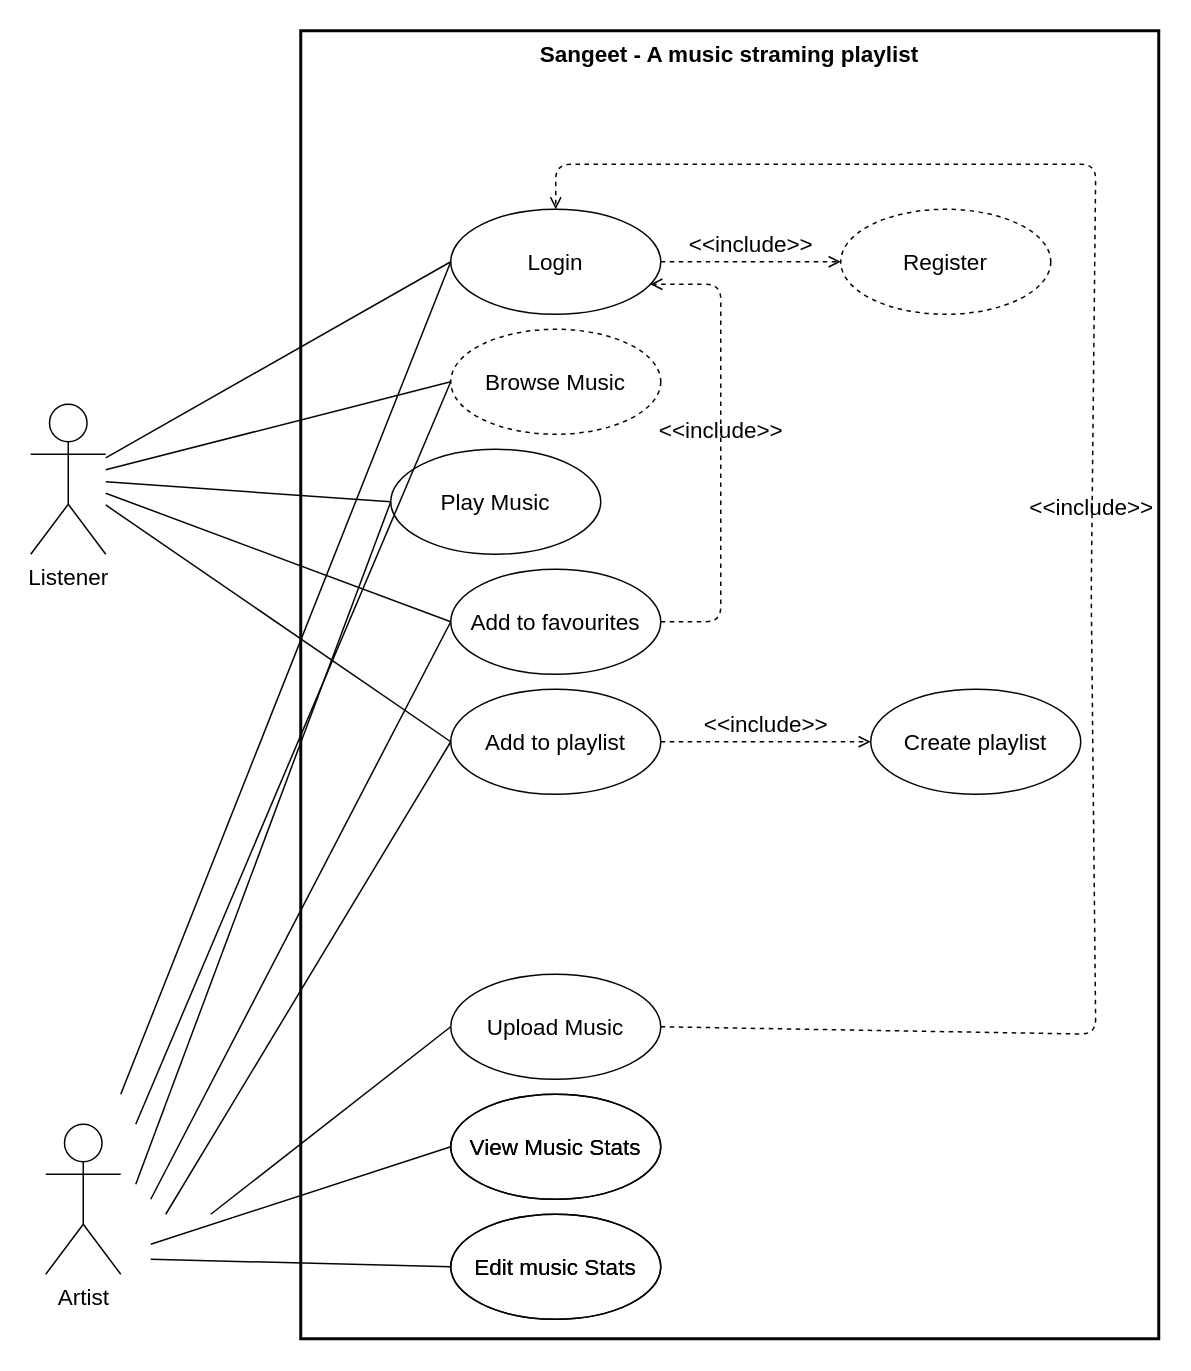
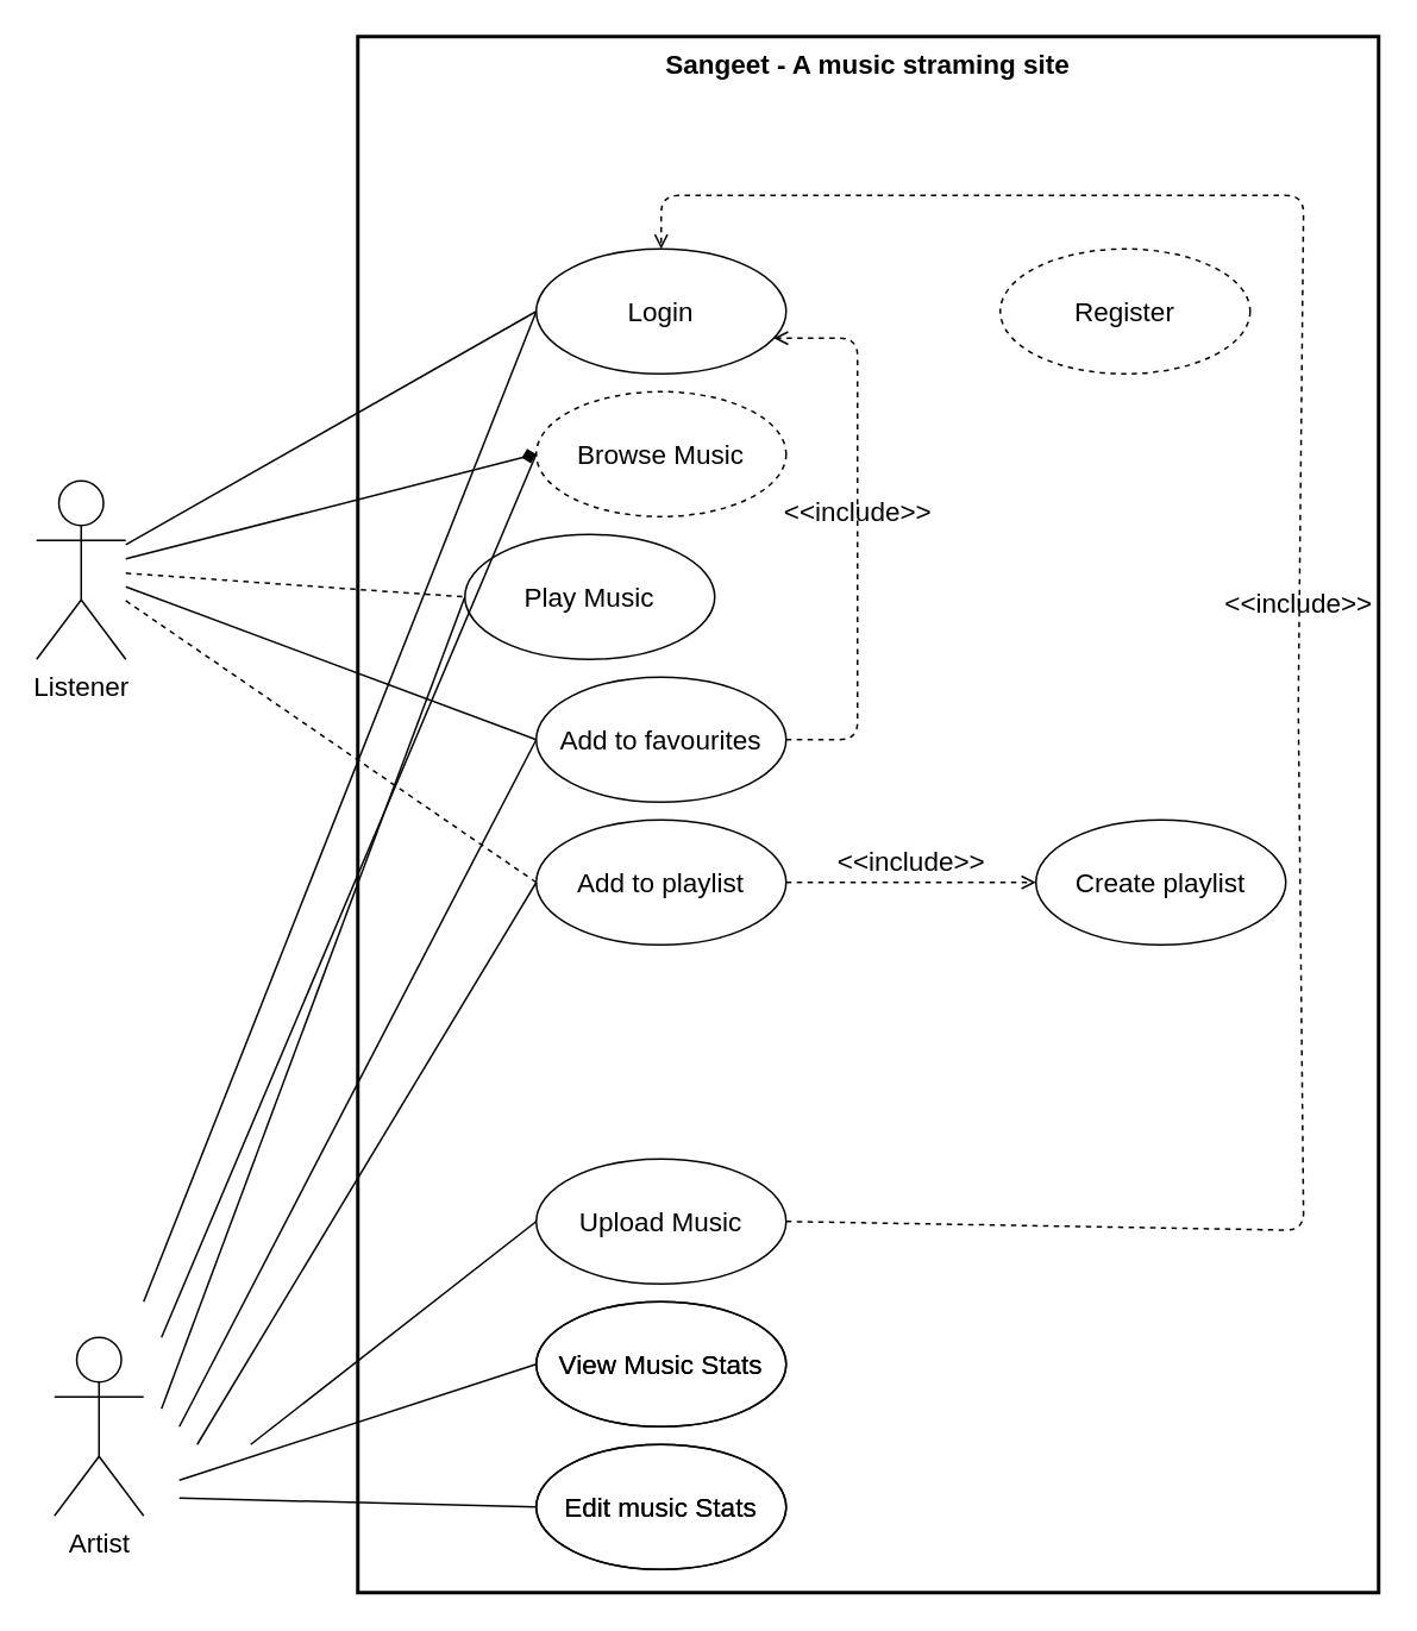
- <mxCell id="2" value="&lt;font color=&quot;#000000&quot; style=&quot;font-size: 15px;&quot;&gt;Sangeet - A music straming playlist&lt;/font&gt;" style="shape=rect;html=1;verticalAlign=top;fontStyle=1;whiteSpace=wrap;align=center;strokeWidth=2;fillColor=none;strokeColor=#050505;" vertex="1" parent="1"><mxGeometry x="200" y="20" width="572" height="872" as="geometry" /></mxCell>
+ <mxCell id="2" value="&lt;font color=&quot;#000000&quot; style=&quot;font-size: 15px;&quot;&gt;Sangeet - A music straming site&lt;/font&gt;" style="shape=rect;html=1;verticalAlign=top;fontStyle=1;whiteSpace=wrap;align=center;strokeWidth=2;fillColor=none;strokeColor=#050505;" vertex="1" parent="1"><mxGeometry x="200" y="20" width="572" height="872" as="geometry" /></mxCell>
- <mxCell id="7" value="&lt;font color=&quot;#000000&quot;&gt;&amp;lt;&amp;lt;include&amp;gt;&amp;gt;&lt;/font&gt;" style="edgeStyle=none;html=1;endArrow=open;verticalAlign=bottom;dashed=1;labelBackgroundColor=none;fontSize=15;entryX=0;entryY=0.5;entryDx=0;entryDy=0;exitX=1;exitY=0.5;exitDx=0;exitDy=0;strokeColor=#050505;" edge="1" parent="1" source="5" target="6"><mxGeometry width="160" relative="1" as="geometry"><mxPoint x="350" y="179" as="sourcePoint" /><mxPoint x="510" y="179" as="targetPoint" /><mxPoint as="offset" /></mxGeometry></mxCell>
- <mxCell id="19" value="" style="edgeStyle=none;html=1;endArrow=none;verticalAlign=bottom;fontSize=15;entryX=0;entryY=0.5;entryDx=0;entryDy=0;strokeColor=#050505;" edge="1" parent="1" source="3" target="8"><mxGeometry width="160" relative="1" as="geometry"><mxPoint x="80" y="314.784" as="sourcePoint" /><mxPoint x="310" y="184" as="targetPoint" /></mxGeometry></mxCell>
+ <mxCell id="19" value="" style="edgeStyle=none;html=1;endArrow=diamond;verticalAlign=bottom;fontSize=15;entryX=0;entryY=0.5;entryDx=0;entryDy=0;strokeColor=#050505;" edge="1" parent="1" source="3" target="8"><mxGeometry width="160" relative="1" as="geometry"><mxPoint x="80" y="314.784" as="sourcePoint" /><mxPoint x="310" y="184" as="targetPoint" /></mxGeometry></mxCell>
- <mxCell id="20" value="" style="edgeStyle=none;html=1;endArrow=none;verticalAlign=bottom;fontSize=15;entryX=0;entryY=0.5;entryDx=0;entryDy=0;strokeColor=#050505;" edge="1" parent="1" source="3" target="9"><mxGeometry width="160" relative="1" as="geometry"><mxPoint x="70" y="299" as="sourcePoint" /><mxPoint x="310" y="264" as="targetPoint" /></mxGeometry></mxCell>
+ <mxCell id="20" value="" style="edgeStyle=none;html=1;endArrow=none;verticalAlign=bottom;fontSize=15;entryX=0;entryY=0.5;entryDx=0;entryDy=0;strokeColor=#050505;dashed=1;" edge="1" parent="1" source="3" target="9"><mxGeometry width="160" relative="1" as="geometry"><mxPoint x="70" y="299" as="sourcePoint" /><mxPoint x="310" y="264" as="targetPoint" /></mxGeometry></mxCell>
- <mxCell id="22" value="" style="edgeStyle=none;html=1;endArrow=none;verticalAlign=bottom;fontSize=15;entryX=0;entryY=0.5;entryDx=0;entryDy=0;strokeColor=#050505;" edge="1" parent="1" source="3" target="12"><mxGeometry width="160" relative="1" as="geometry"><mxPoint x="90" y="349" as="sourcePoint" /><mxPoint x="310" y="424" as="targetPoint" /></mxGeometry></mxCell>
+ <mxCell id="22" value="" style="edgeStyle=none;html=1;endArrow=none;verticalAlign=bottom;fontSize=15;entryX=0;entryY=0.5;entryDx=0;entryDy=0;strokeColor=#050505;dashed=1;" edge="1" parent="1" source="3" target="12"><mxGeometry width="160" relative="1" as="geometry"><mxPoint x="90" y="349" as="sourcePoint" /><mxPoint x="310" y="424" as="targetPoint" /></mxGeometry></mxCell>
